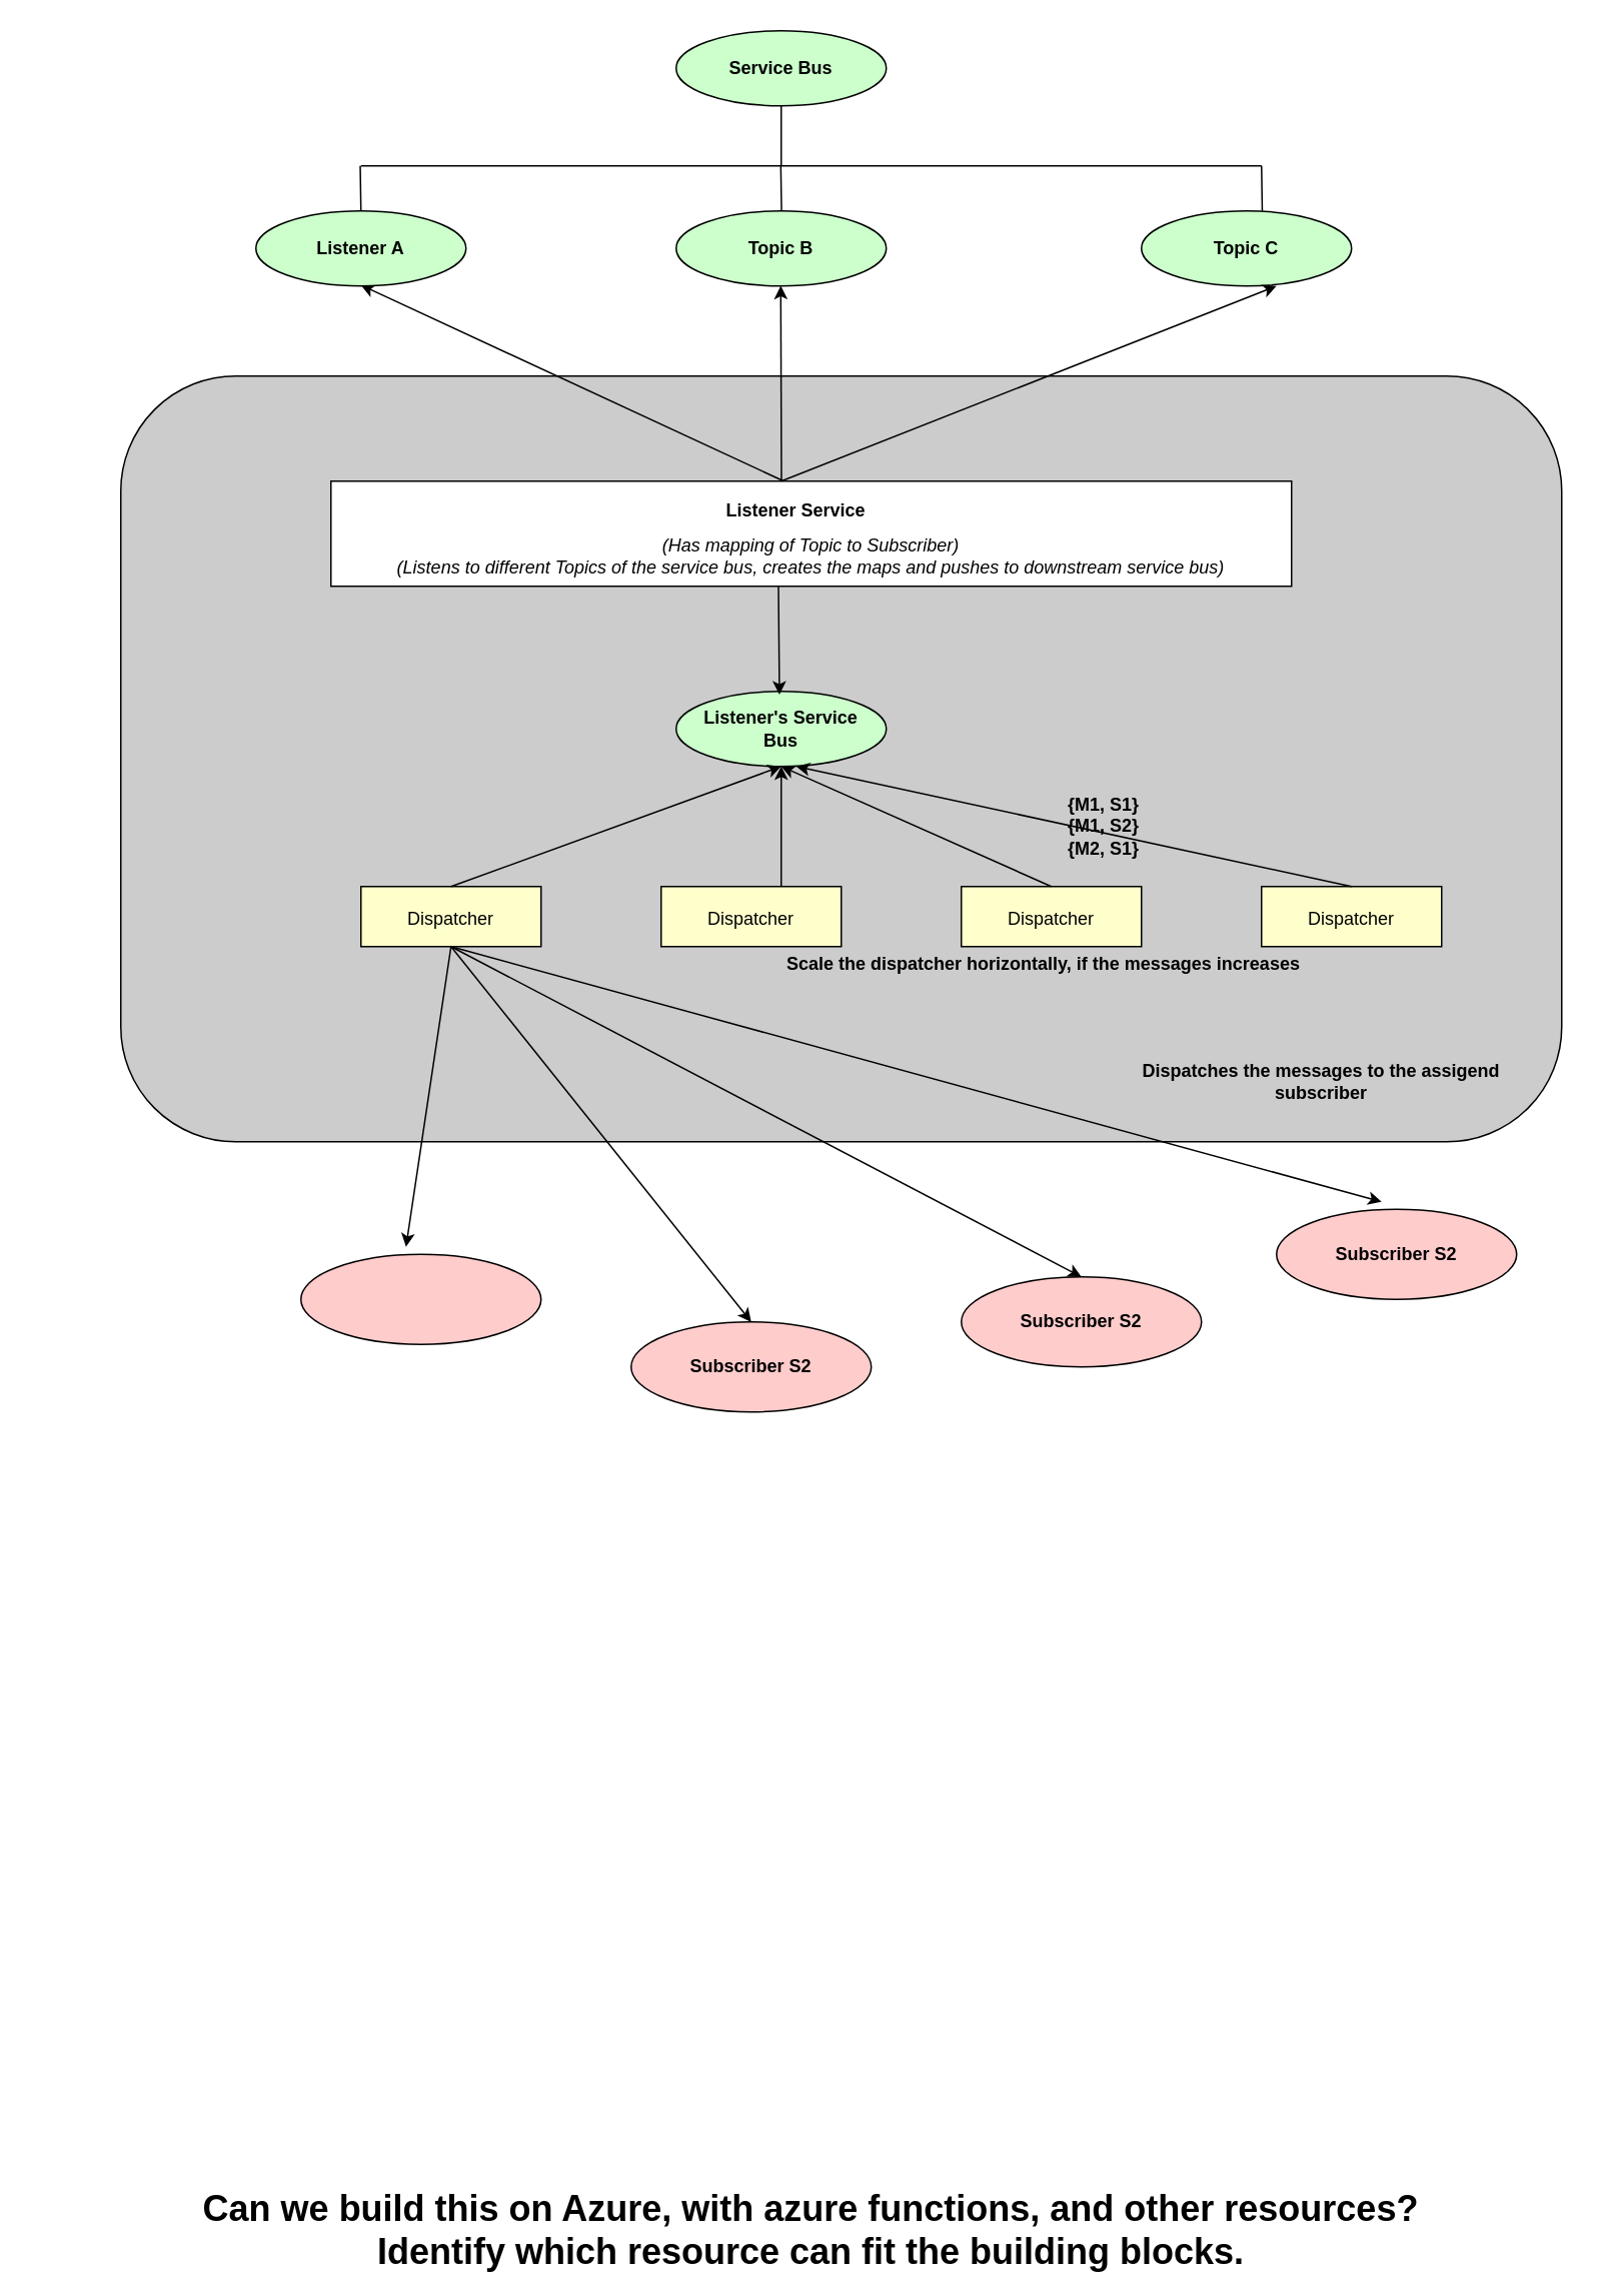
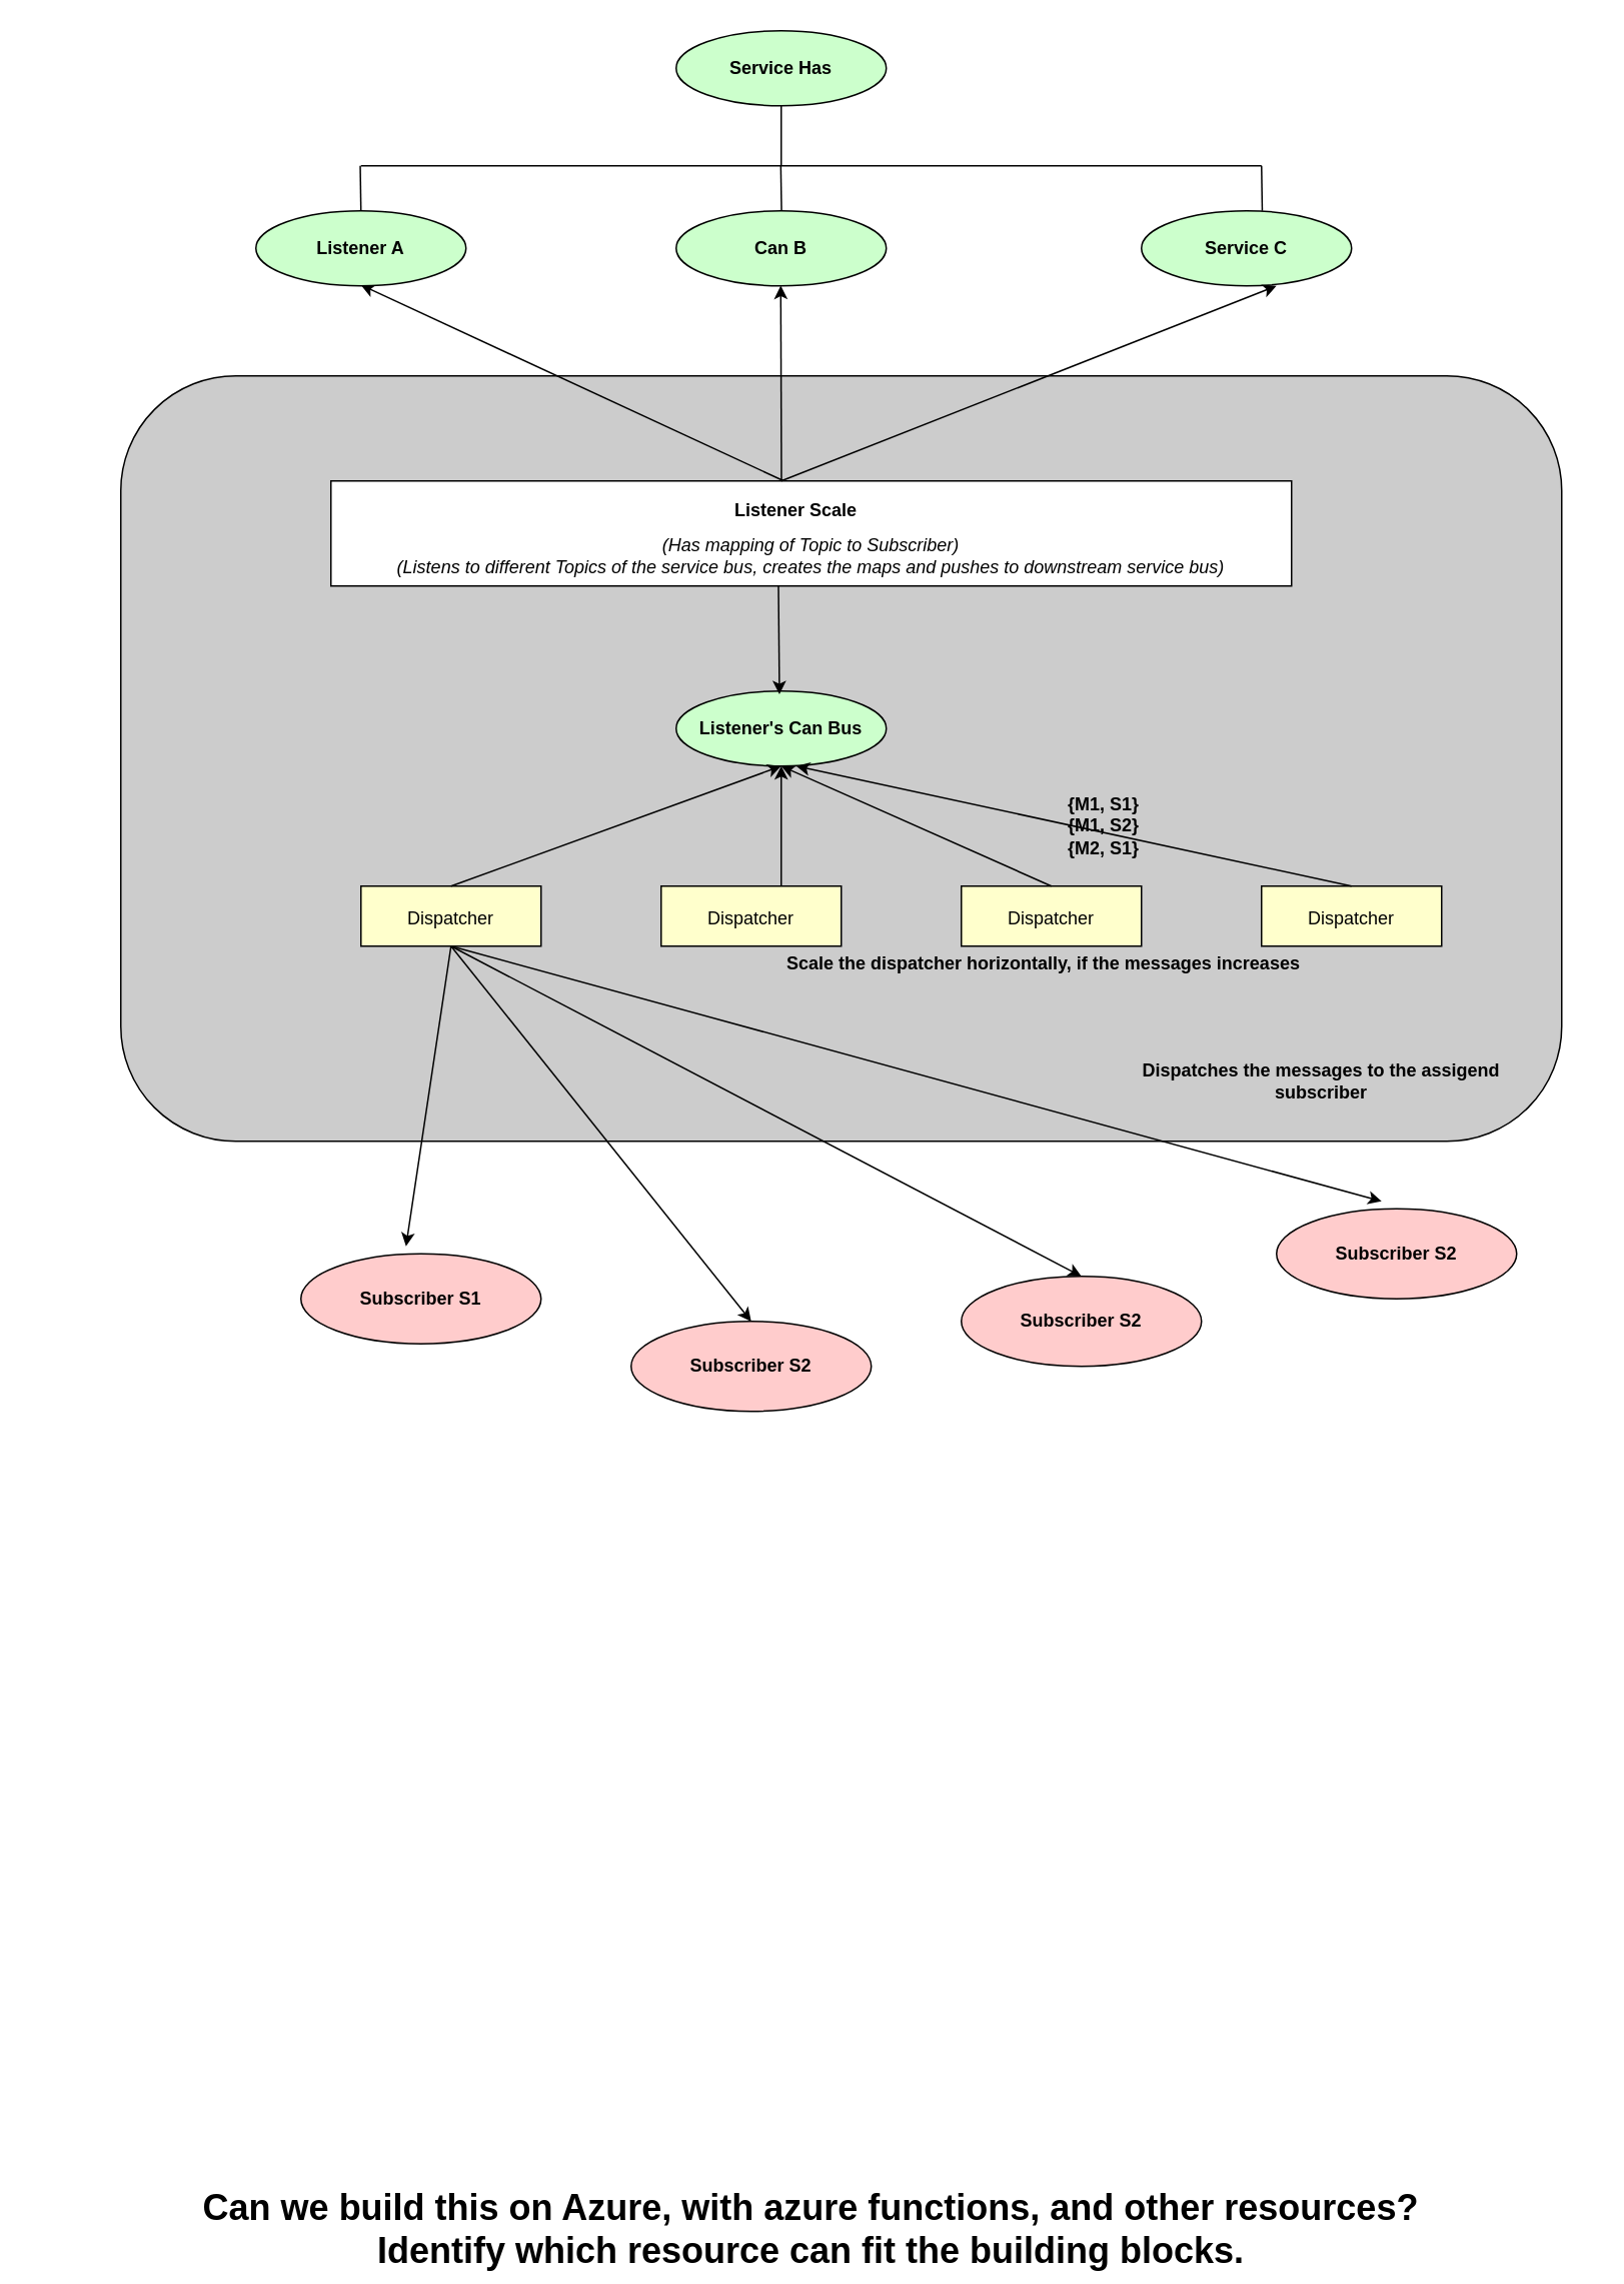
- <mxCell id="23" value="Service Bus" style="text;html=1;align=center;verticalAlign=middle;whiteSpace=wrap;rounded=0;fontStyle=1" vertex="1" parent="1"><mxGeometry x="470" y="30" width="100" height="30" as="geometry" /></mxCell>
+ <mxCell id="23" value="Service Has" style="text;html=1;align=center;verticalAlign=middle;whiteSpace=wrap;rounded=0;fontStyle=1" vertex="1" parent="1"><mxGeometry x="470" y="30" width="100" height="30" as="geometry" /></mxCell>
- <mxCell id="7" value="Topic B" style="text;html=1;align=center;verticalAlign=middle;whiteSpace=wrap;rounded=0;fontStyle=1" vertex="1" parent="1"><mxGeometry x="470" y="150" width="100" height="30" as="geometry" /></mxCell>
+ <mxCell id="7" value="Can B" style="text;html=1;align=center;verticalAlign=middle;whiteSpace=wrap;rounded=0;fontStyle=1" vertex="1" parent="1"><mxGeometry x="470" y="150" width="100" height="30" as="geometry" /></mxCell>
- <mxCell id="9" value="Topic C" style="text;html=1;align=center;verticalAlign=middle;whiteSpace=wrap;rounded=0;fontStyle=1" vertex="1" parent="1"><mxGeometry x="780" y="150" width="100" height="30" as="geometry" /></mxCell>
+ <mxCell id="9" value="Service C" style="text;html=1;align=center;verticalAlign=middle;whiteSpace=wrap;rounded=0;fontStyle=1" vertex="1" parent="1"><mxGeometry x="780" y="150" width="100" height="30" as="geometry" /></mxCell>
- <mxCell id="11" value="Listener Service" style="text;html=1;align=center;verticalAlign=middle;whiteSpace=wrap;rounded=0;fontStyle=1" vertex="1" parent="1"><mxGeometry x="480" y="325" width="100" height="30" as="geometry" /></mxCell>
+ <mxCell id="11" value="Listener Scale" style="text;html=1;align=center;verticalAlign=middle;whiteSpace=wrap;rounded=0;fontStyle=1" vertex="1" parent="1"><mxGeometry x="480" y="325" width="100" height="30" as="geometry" /></mxCell>
- <mxCell id="31" value="Listener's Service Bus" style="text;html=1;align=center;verticalAlign=middle;whiteSpace=wrap;rounded=0;fontStyle=1" vertex="1" parent="1"><mxGeometry x="460" y="470" width="120" height="30" as="geometry" /></mxCell>
+ <mxCell id="31" value="Listener's Can Bus" style="text;html=1;align=center;verticalAlign=middle;whiteSpace=wrap;rounded=0;fontStyle=1" vertex="1" parent="1"><mxGeometry x="460" y="470" width="120" height="30" as="geometry" /></mxCell>
+ <mxCell id="15" value="Subscriber S1" style="text;html=1;align=center;verticalAlign=middle;whiteSpace=wrap;rounded=0;fontStyle=1" vertex="1" parent="1"><mxGeometry x="230" y="850" width="100" height="30" as="geometry" /></mxCell>
